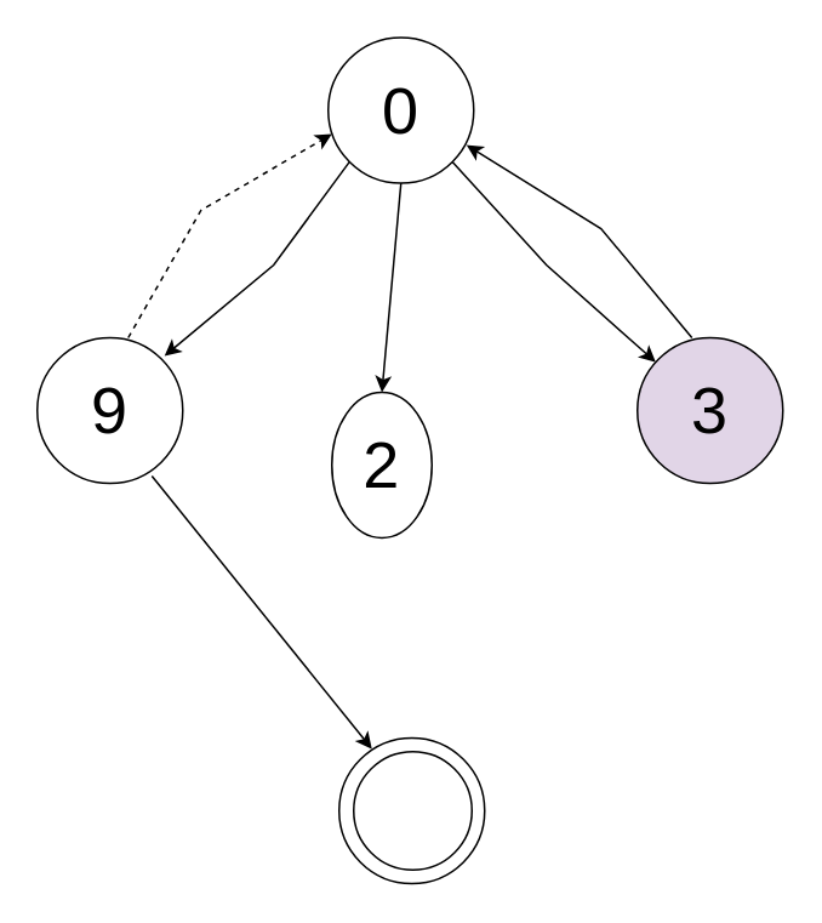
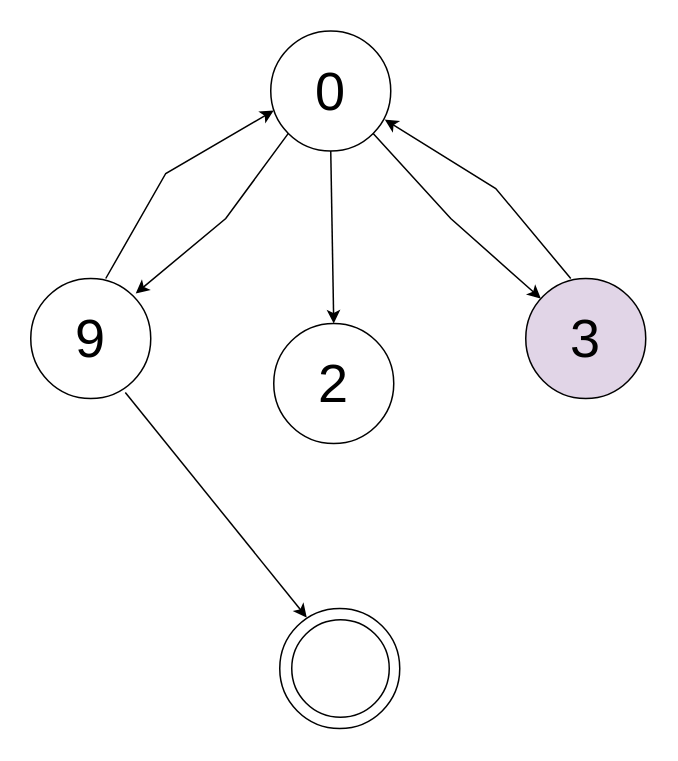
- <mxCell id="11" value="" style="endArrow=classic;html=1;rounded=0;fontSize=36;entryX=0.025;entryY=0.663;entryDx=0;entryDy=0;entryPerimeter=0;exitX=0.625;exitY=0;exitDx=0;exitDy=0;exitPerimeter=0;dashed=1;" edge="1" parent="1" source="5" target="2"><mxGeometry width="50" height="50" relative="1" as="geometry"><mxPoint x="60" y="185" as="sourcePoint" /><mxPoint x="110" y="135" as="targetPoint" /><Array as="points"><mxPoint x="110" y="115" /></Array></mxGeometry></mxCell>
+ <mxCell id="11" value="" style="endArrow=classic;html=1;rounded=0;fontSize=36;entryX=0.025;entryY=0.663;entryDx=0;entryDy=0;entryPerimeter=0;exitX=0.625;exitY=0;exitDx=0;exitDy=0;exitPerimeter=0;" edge="1" parent="1" source="5" target="2"><mxGeometry width="50" height="50" relative="1" as="geometry"><mxPoint x="60" y="185" as="sourcePoint" /><mxPoint x="110" y="135" as="targetPoint" /><Array as="points"><mxPoint x="110" y="115" /></Array></mxGeometry></mxCell>
- <mxCell id="3" value="&lt;font style=&quot;font-size: 36px&quot;&gt;2&lt;/font&gt;" style="ellipse;whiteSpace=wrap;html=1;aspect=fixed;" vertex="1" parent="1"><mxGeometry x="182" y="215" width="55" height="80" as="geometry" /></mxCell>
+ <mxCell id="3" value="&lt;font style=&quot;font-size: 36px&quot;&gt;2&lt;/font&gt;" style="ellipse;whiteSpace=wrap;html=1;aspect=fixed;" vertex="1" parent="1"><mxGeometry x="182" y="215" width="80" height="80" as="geometry" /></mxCell>
